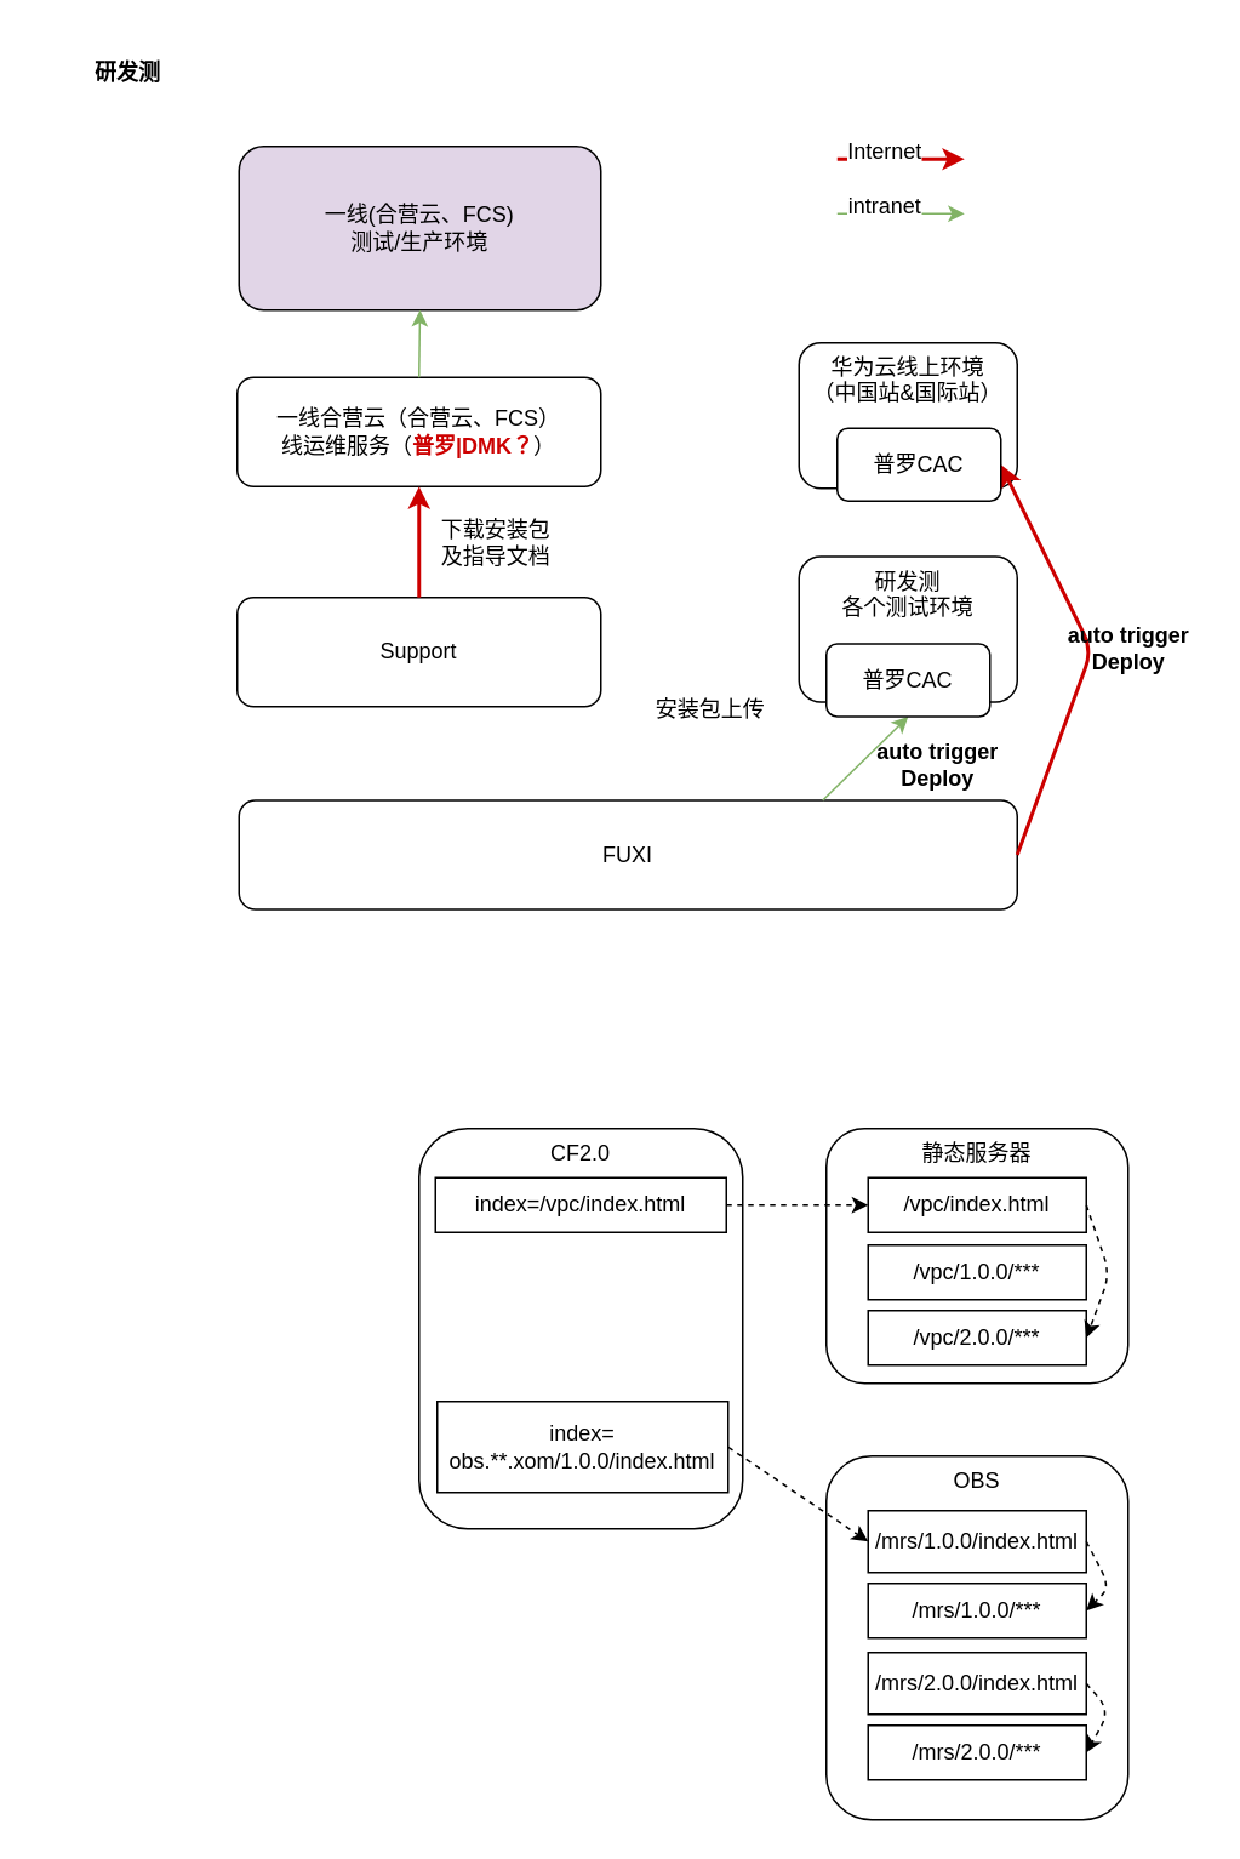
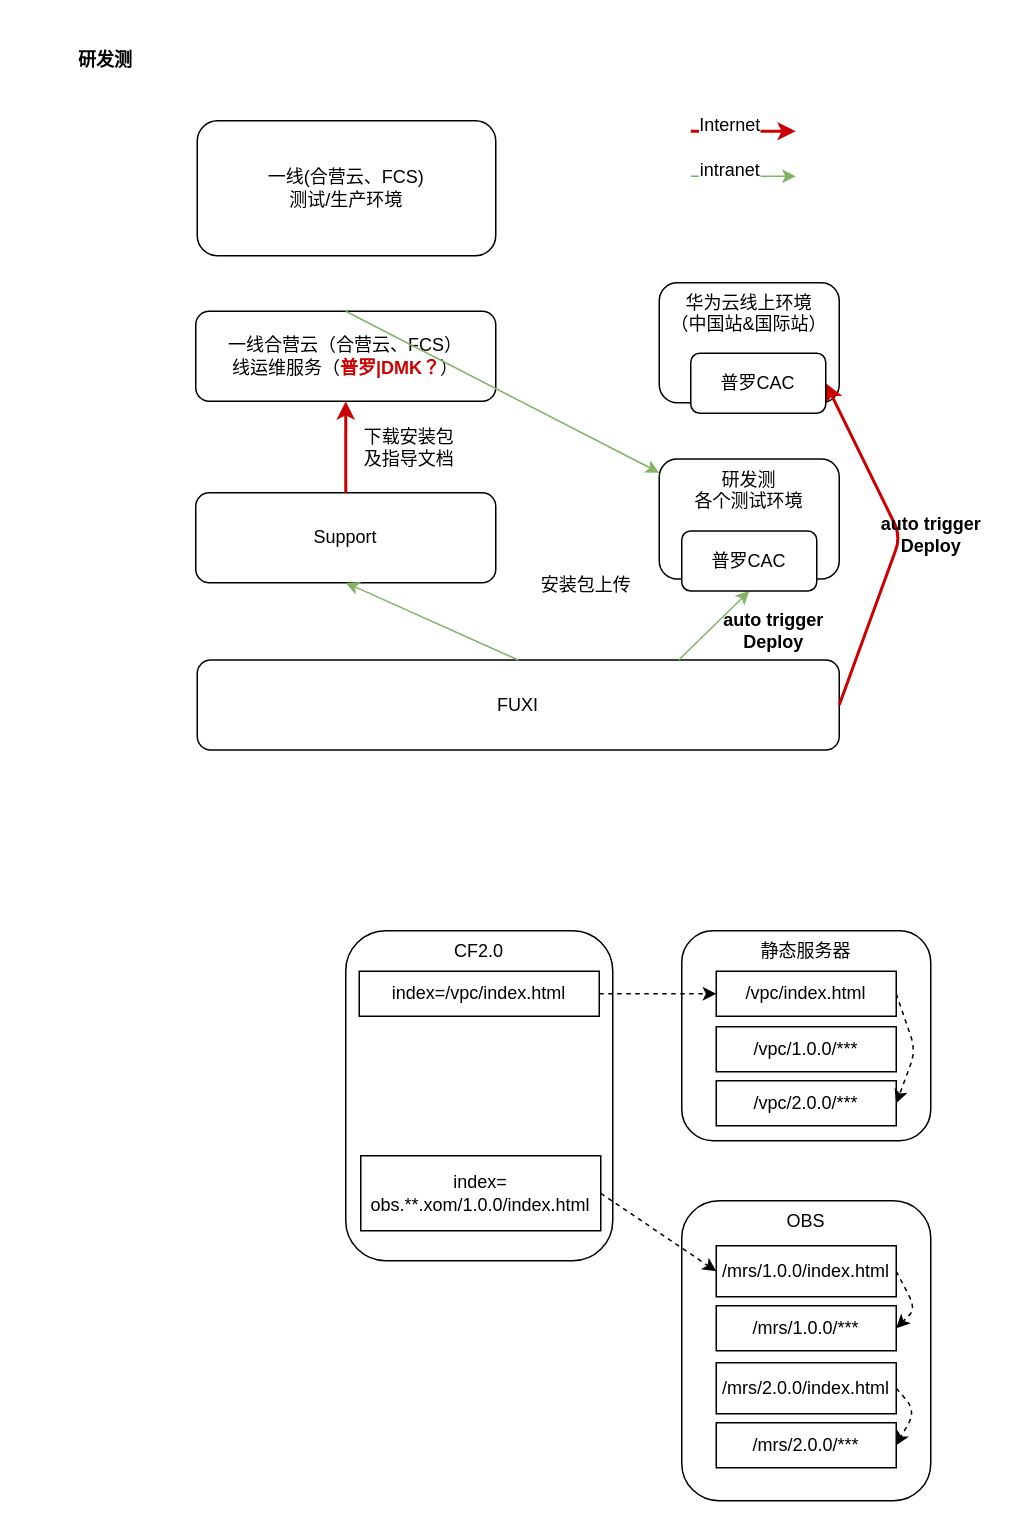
- <mxCell id="10" value="一线(合营云、FCS)&lt;br&gt;测试/生产环境" style="rounded=1;whiteSpace=wrap;html=1;fillColor=#e1d5e7;" vertex="1" parent="1"><mxGeometry x="131" y="80" width="199" height="90" as="geometry" /></mxCell>
+ <mxCell id="10" value="一线(合营云、FCS)&lt;br&gt;测试/生产环境" style="rounded=1;whiteSpace=wrap;html=1;" vertex="1" parent="1"><mxGeometry x="131" y="80" width="199" height="90" as="geometry" /></mxCell>
- <mxCell id="11" value="" style="endArrow=classic;html=1;strokeColor=#82b366;strokeWidth=1;exitX=0.5;exitY=0;exitDx=0;exitDy=0;entryX=0.5;entryY=1;entryDx=0;entryDy=0;fillColor=#d5e8d4;" edge="1" parent="1" source="2" target="10"><mxGeometry width="50" height="50" relative="1" as="geometry"><mxPoint x="80" y="227" as="sourcePoint" /><mxPoint x="130" y="177" as="targetPoint" /></mxGeometry></mxCell>
+ <mxCell id="11" value="" style="endArrow=classic;html=1;strokeColor=#82b366;strokeWidth=1;exitX=0.5;exitY=0;exitDx=0;exitDy=0;fillColor=#d5e8d4;" edge="1" parent="1" source="2" target="12"><mxGeometry width="50" height="50" relative="1" as="geometry"><mxPoint x="80" y="227" as="sourcePoint" /><mxPoint x="130" y="177" as="targetPoint" /></mxGeometry></mxCell>
+ <mxCell id="7" value="" style="endArrow=classic;html=1;strokeColor=#82b366;strokeWidth=1;entryX=0.5;entryY=1;entryDx=0;entryDy=0;exitX=0.5;exitY=0;exitDx=0;exitDy=0;fillColor=#d5e8d4;" edge="1" parent="1" source="4" target="3"><mxGeometry width="50" height="50" relative="1" as="geometry"><mxPoint x="305" y="458" as="sourcePoint" /><mxPoint x="355" y="408" as="targetPoint" /></mxGeometry></mxCell>
